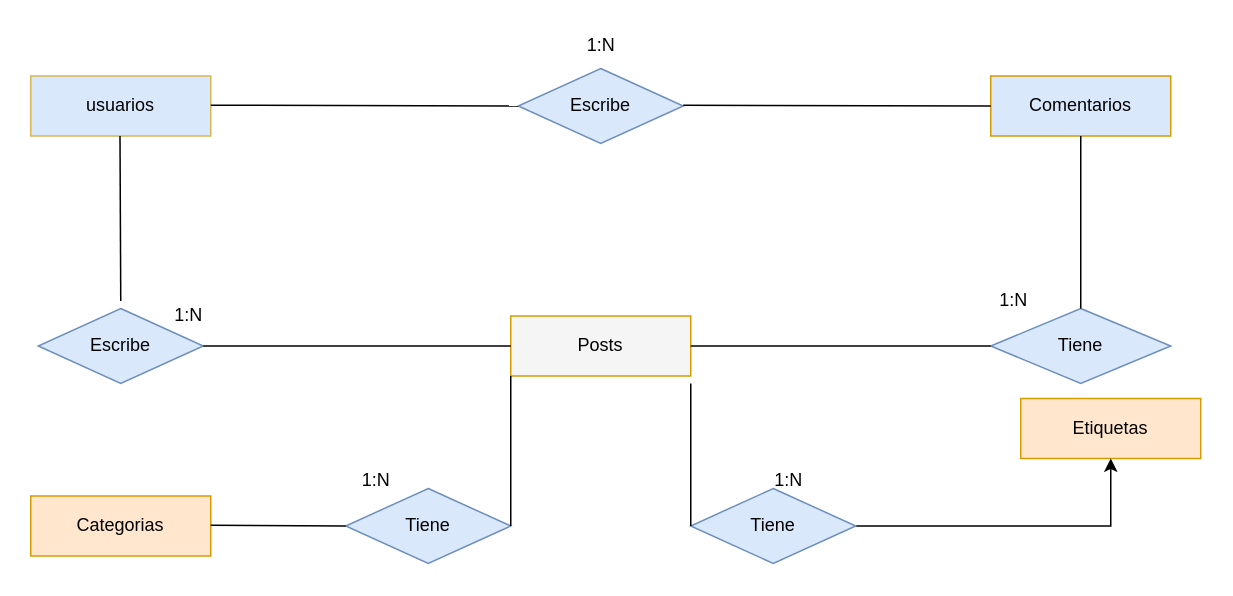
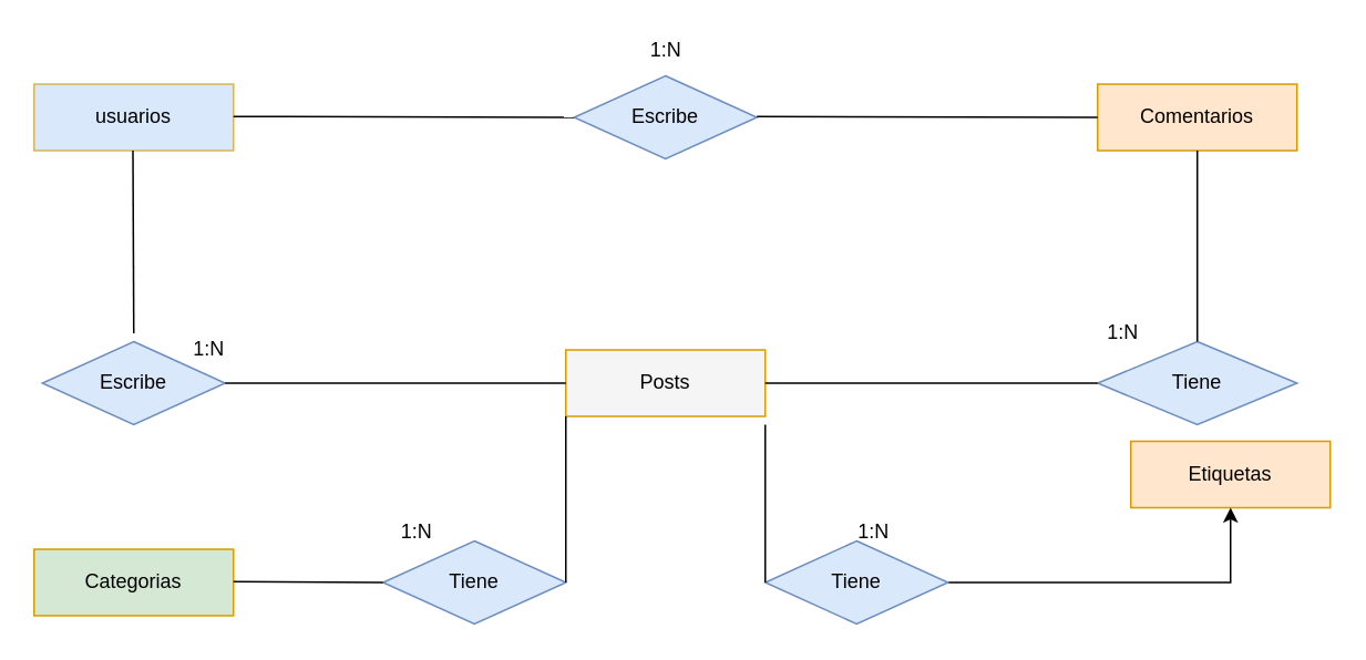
- <mxCell id="6" value="Comentarios" style="rounded=0;whiteSpace=wrap;html=1;fillColor=#dae8fc;strokeColor=#d79b00;" vertex="1" parent="1"><mxGeometry x="660" y="50" width="120" height="40" as="geometry" /></mxCell>
+ <mxCell id="6" value="Comentarios" style="rounded=0;whiteSpace=wrap;html=1;fillColor=#ffe6cc;strokeColor=#d79b00;" vertex="1" parent="1"><mxGeometry x="660" y="50" width="120" height="40" as="geometry" /></mxCell>
- <mxCell id="3" value="Categorias" style="rounded=0;whiteSpace=wrap;html=1;fillColor=#ffe6cc;strokeColor=#d79b00;" vertex="1" parent="1"><mxGeometry x="20" y="330" width="120" height="40" as="geometry" /></mxCell>
+ <mxCell id="3" value="Categorias" style="rounded=0;whiteSpace=wrap;html=1;fillColor=#d5e8d4;strokeColor=#d79b00;" vertex="1" parent="1"><mxGeometry x="20" y="330" width="120" height="40" as="geometry" /></mxCell>
